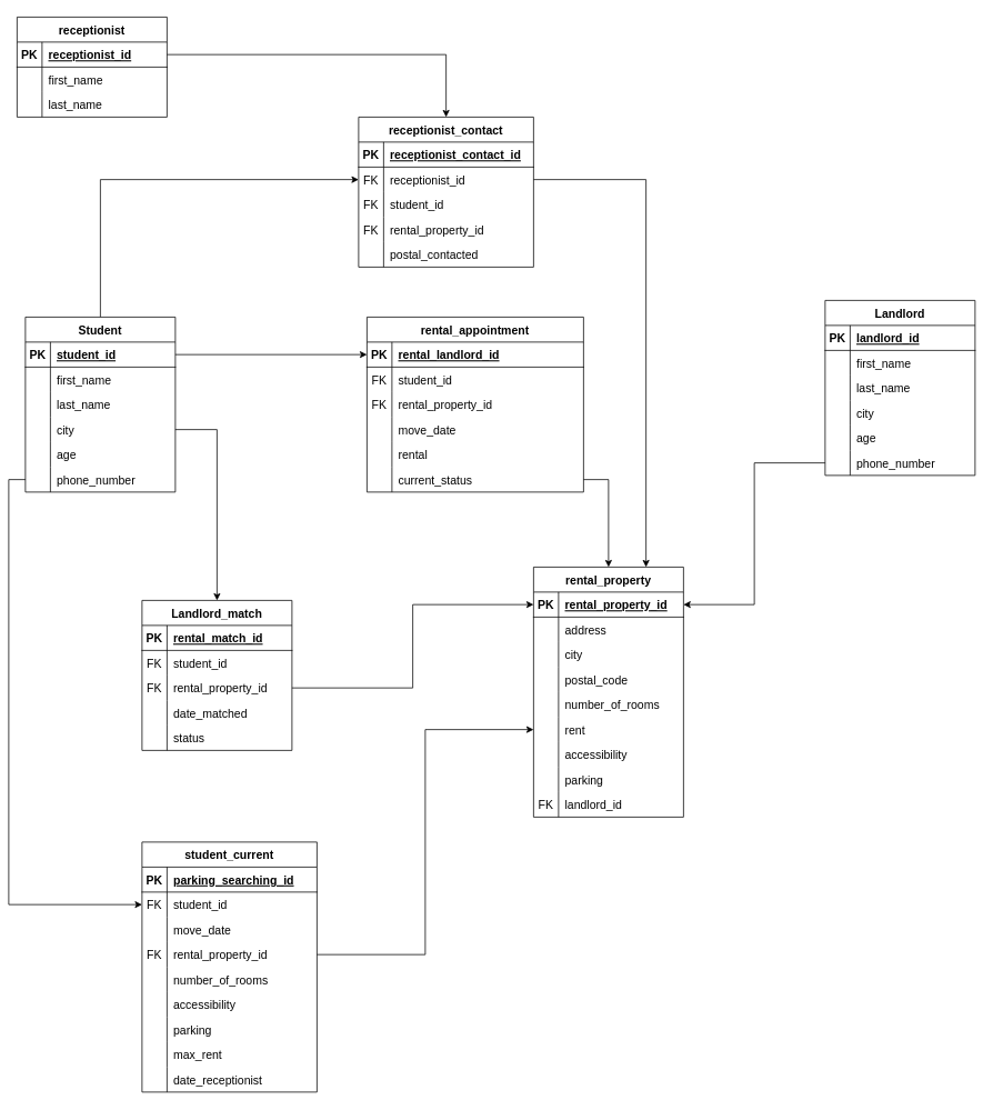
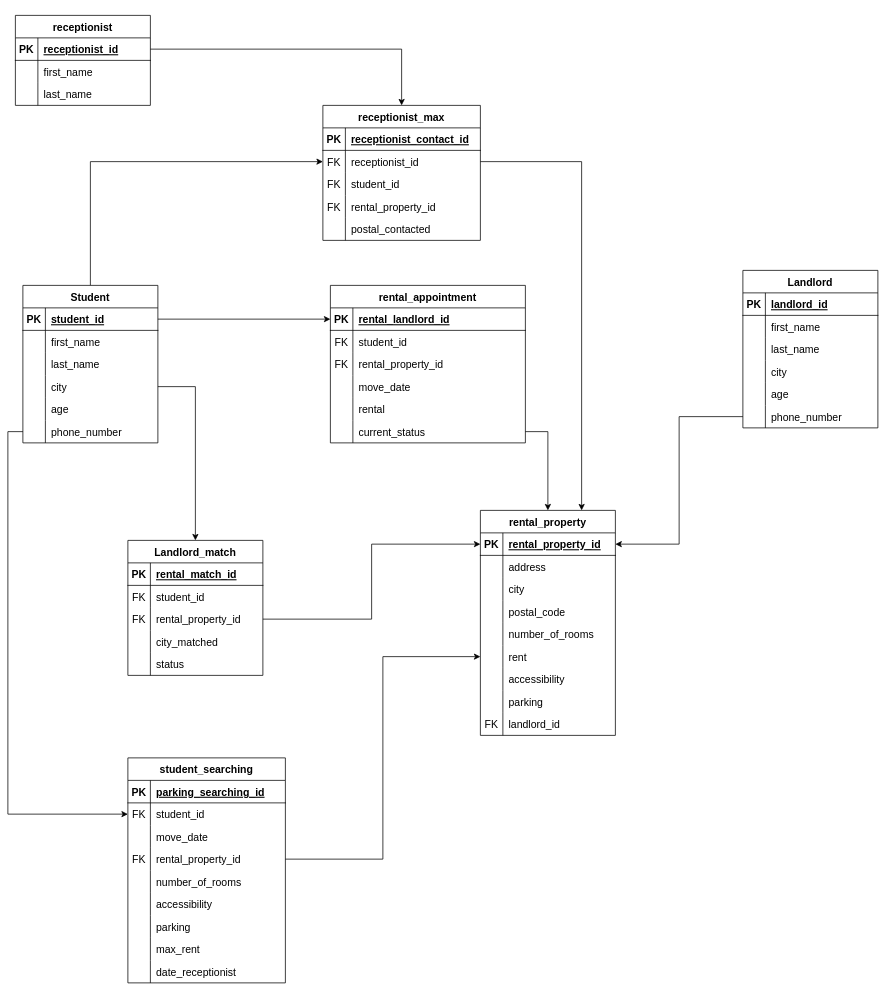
- <mxCell id="149" value="receptionist_contact" style="shape=table;startSize=30;container=1;collapsible=1;childLayout=tableLayout;fixedRows=1;rowLines=0;fontStyle=1;align=center;resizeLast=1;fontSize=14;" vertex="1" parent="1"><mxGeometry x="430" y="140" width="210" height="180" as="geometry" /></mxCell>
+ <mxCell id="149" value="receptionist_max" style="shape=table;startSize=30;container=1;collapsible=1;childLayout=tableLayout;fixedRows=1;rowLines=0;fontStyle=1;align=center;resizeLast=1;fontSize=14;" vertex="1" parent="1"><mxGeometry x="430" y="140" width="210" height="180" as="geometry" /></mxCell>
- <mxCell id="128" value="date_matched" style="shape=partialRectangle;connectable=0;fillColor=none;top=0;left=0;bottom=0;right=0;align=left;spacingLeft=6;overflow=hidden;fontSize=14;" vertex="1" parent="126"><mxGeometry x="30" width="150" height="30" as="geometry"><mxRectangle width="150" height="30" as="alternateBounds" /></mxGeometry></mxCell>
+ <mxCell id="128" value="city_matched" style="shape=partialRectangle;connectable=0;fillColor=none;top=0;left=0;bottom=0;right=0;align=left;spacingLeft=6;overflow=hidden;fontSize=14;" vertex="1" parent="126"><mxGeometry x="30" width="150" height="30" as="geometry"><mxRectangle width="150" height="30" as="alternateBounds" /></mxGeometry></mxCell>
- <mxCell id="69" value="student_current" style="shape=table;startSize=30;container=1;collapsible=1;childLayout=tableLayout;fixedRows=1;rowLines=0;fontStyle=1;align=center;resizeLast=1;fontSize=14;" vertex="1" parent="1"><mxGeometry x="170" y="1010" width="210" height="300" as="geometry" /></mxCell>
+ <mxCell id="69" value="student_searching" style="shape=table;startSize=30;container=1;collapsible=1;childLayout=tableLayout;fixedRows=1;rowLines=0;fontStyle=1;align=center;resizeLast=1;fontSize=14;" vertex="1" parent="1"><mxGeometry x="170" y="1010" width="210" height="300" as="geometry" /></mxCell>
